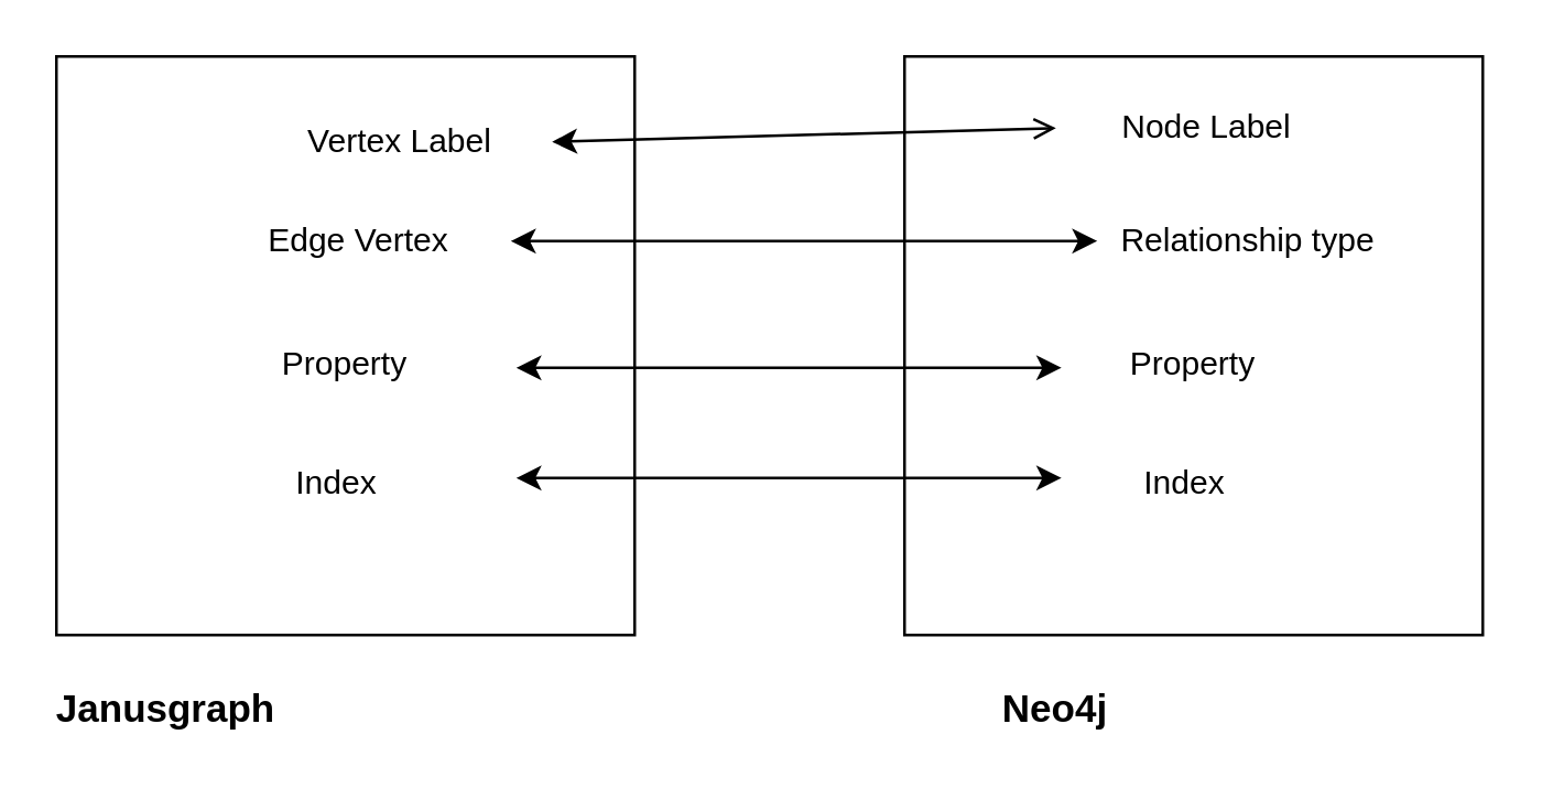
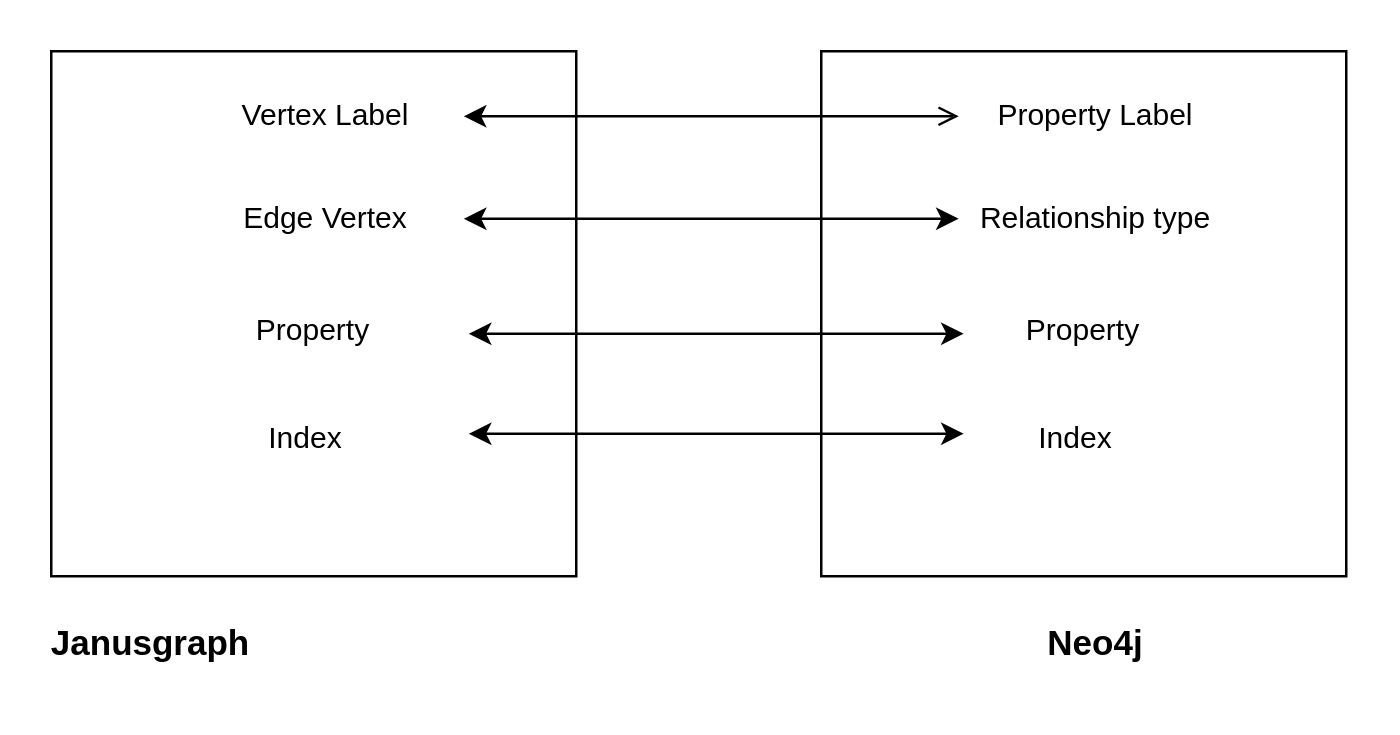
- <mxCell id="11" value="Node Label" style="text;html=1;strokeColor=none;fillColor=none;align=center;verticalAlign=middle;whiteSpace=wrap;rounded=0;" vertex="1" parent="1"><mxGeometry x="383" y="31" width="110" height="30" as="geometry" /></mxCell>
+ <mxCell id="11" value="Property Label" style="text;html=1;strokeColor=none;fillColor=none;align=center;verticalAlign=middle;whiteSpace=wrap;rounded=0;" vertex="1" parent="1"><mxGeometry x="383" y="31" width="110" height="30" as="geometry" /></mxCell>
- <mxCell id="6" value="Vertex Label" style="text;html=1;strokeColor=none;fillColor=none;align=center;verticalAlign=middle;whiteSpace=wrap;rounded=0;" vertex="1" parent="1"><mxGeometry x="90" y="36" width="110" height="30" as="geometry" /></mxCell>
+ <mxCell id="6" value="Vertex Label" style="text;html=1;strokeColor=none;fillColor=none;align=center;verticalAlign=middle;whiteSpace=wrap;rounded=0;" vertex="1" parent="1"><mxGeometry x="75" y="31" width="110" height="30" as="geometry" /></mxCell>
- <mxCell id="8" value="Relationship type" style="text;html=1;strokeColor=none;fillColor=none;align=center;verticalAlign=middle;whiteSpace=wrap;rounded=0;" vertex="1" parent="1"><mxGeometry x="398" y="72" width="110" height="30" as="geometry" /></mxCell>
+ <mxCell id="8" value="Relationship type" style="text;html=1;strokeColor=none;fillColor=none;align=center;verticalAlign=middle;whiteSpace=wrap;rounded=0;" vertex="1" parent="1"><mxGeometry x="383" y="72" width="110" height="30" as="geometry" /></mxCell>
- <mxCell id="13" value="&lt;font style=&quot;font-size: 14px;&quot;&gt;&lt;b&gt;Neo4j&lt;/b&gt;&lt;/font&gt;" style="text;html=1;strokeColor=none;fillColor=none;align=center;verticalAlign=middle;whiteSpace=wrap;rounded=0;" vertex="1" parent="1"><mxGeometry x="353" y="242" width="60" height="30" as="geometry" /></mxCell>
+ <mxCell id="13" value="&lt;font style=&quot;font-size: 14px;&quot;&gt;&lt;b&gt;Neo4j&lt;/b&gt;&lt;/font&gt;" style="text;html=1;strokeColor=none;fillColor=none;align=center;verticalAlign=middle;whiteSpace=wrap;rounded=0;" vertex="1" parent="1"><mxGeometry x="408" y="242" width="60" height="30" as="geometry" /></mxCell>
